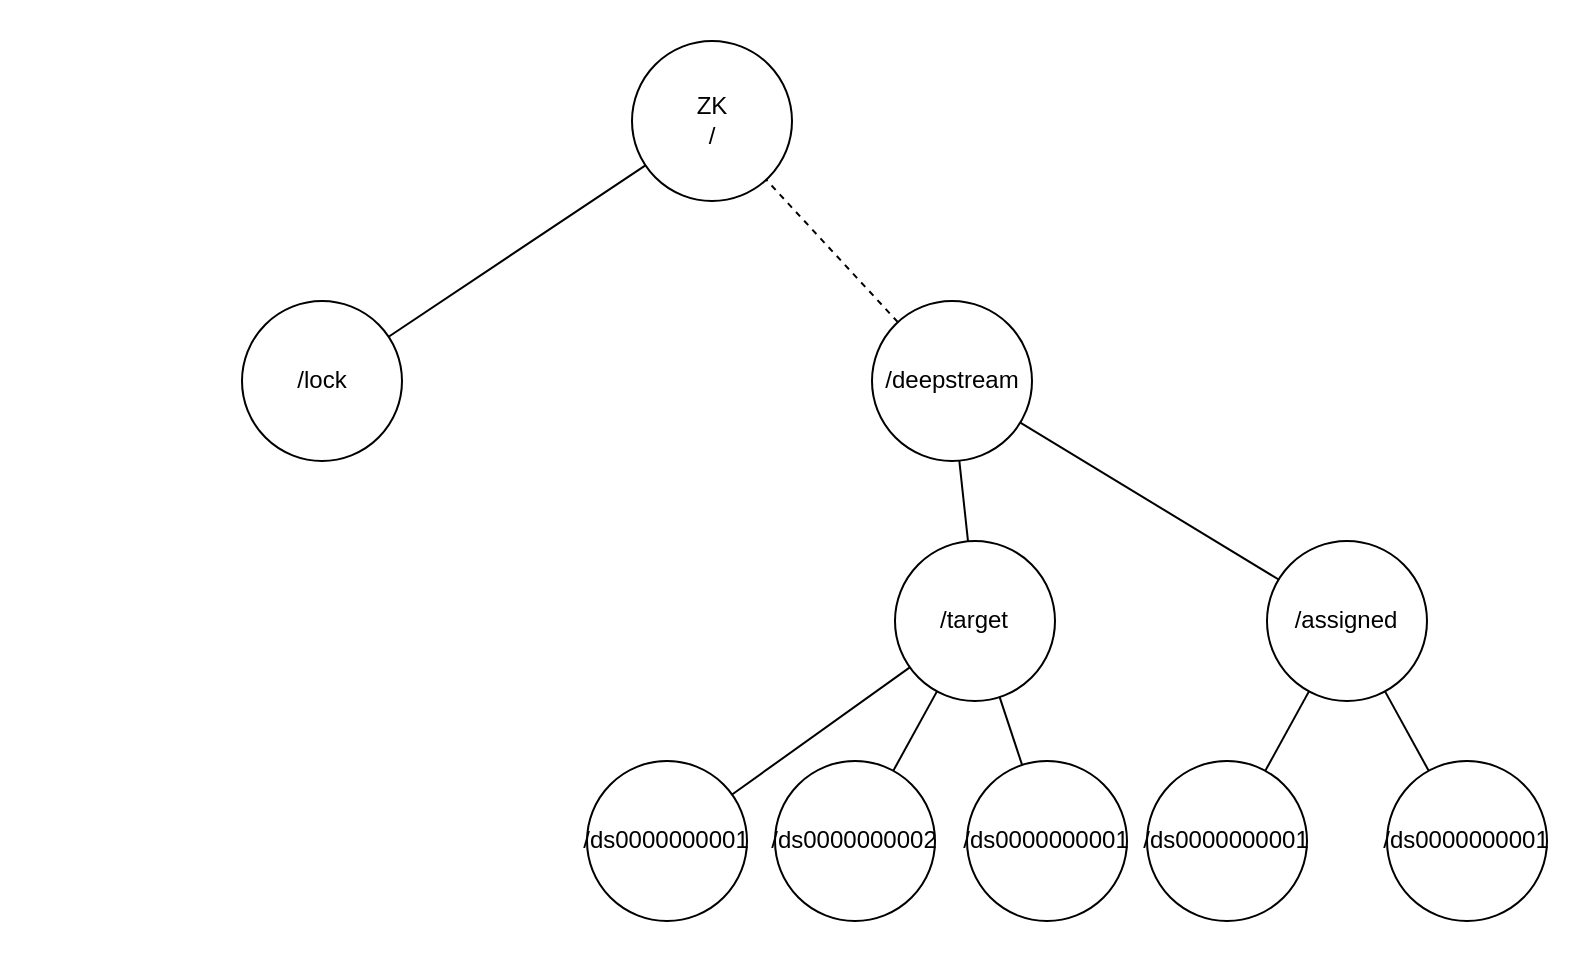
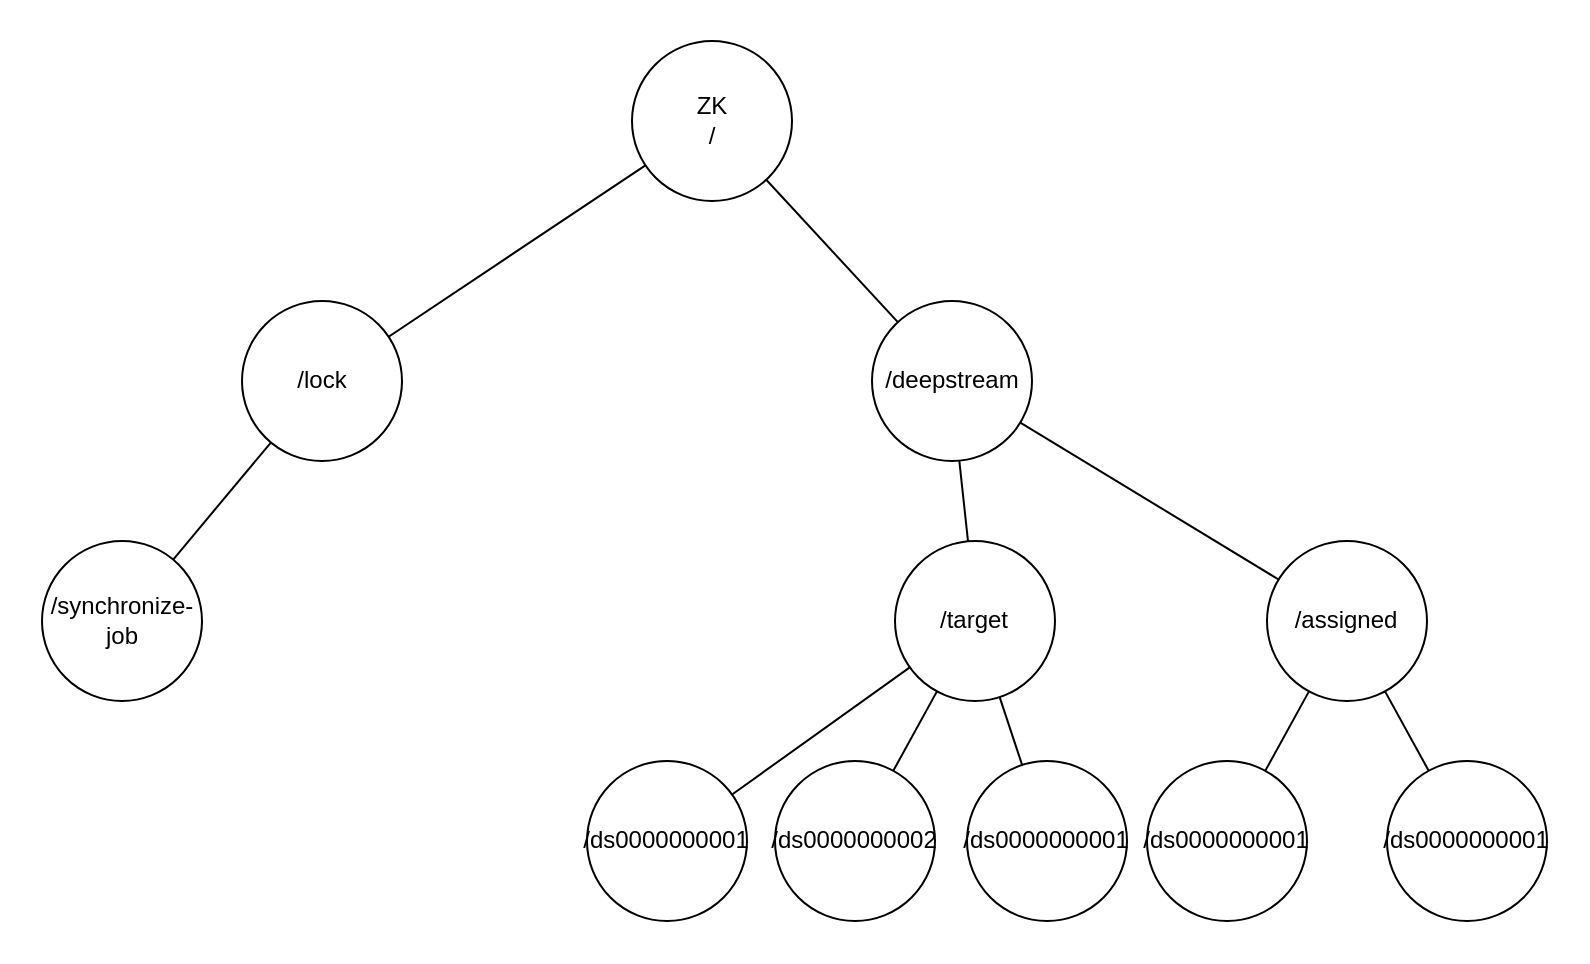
- <mxCell id="8" value="" style="endArrow=none;html=1;dashed=1;" parent="1" source="5" target="2" edge="1"><mxGeometry width="50" height="50" relative="1" as="geometry"><mxPoint x="213.26" y="177.048" as="sourcePoint" /><mxPoint x="347.731" y="82.938" as="targetPoint" /></mxGeometry></mxCell>
+ <mxCell id="8" value="" style="endArrow=none;html=1;" parent="1" source="5" target="2" edge="1"><mxGeometry width="50" height="50" relative="1" as="geometry"><mxPoint x="213.26" y="177.048" as="sourcePoint" /><mxPoint x="347.731" y="82.938" as="targetPoint" /></mxGeometry></mxCell>
+ <mxCell id="12" value="" style="endArrow=none;html=1;" parent="1" source="3" target="11" edge="1"><mxGeometry width="50" height="50" relative="1" as="geometry"><mxPoint x="213.26" y="177.048" as="sourcePoint" /><mxPoint x="347.731" y="82.938" as="targetPoint" /></mxGeometry></mxCell>
+ <mxCell id="11" value="/synchronize-job" style="ellipse;whiteSpace=wrap;html=1;aspect=fixed;flipH=0;" parent="1" vertex="1"><mxGeometry x="20.5" y="270" width="80" height="80" as="geometry" /></mxCell>
